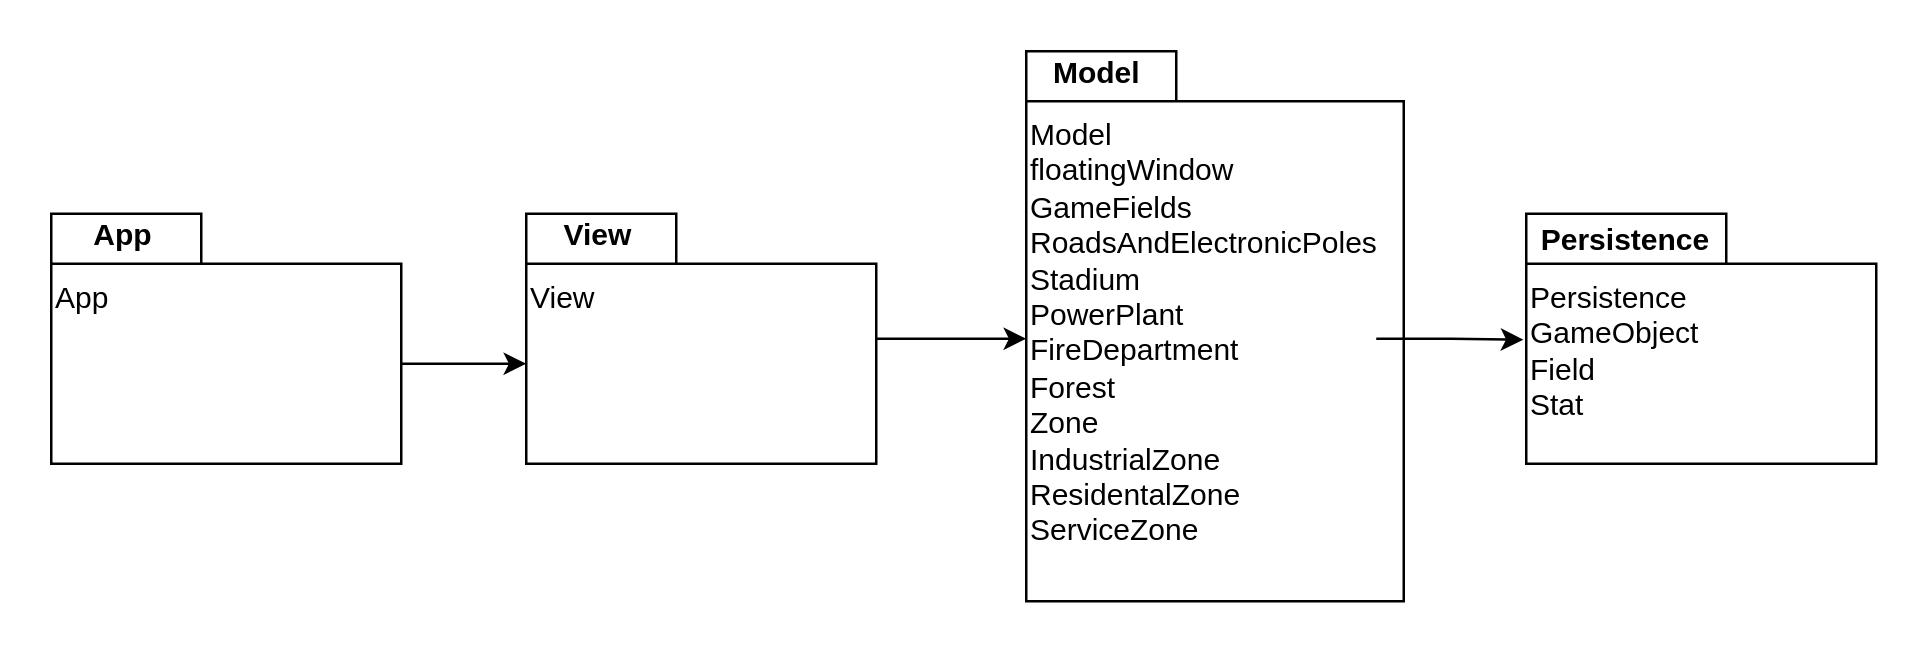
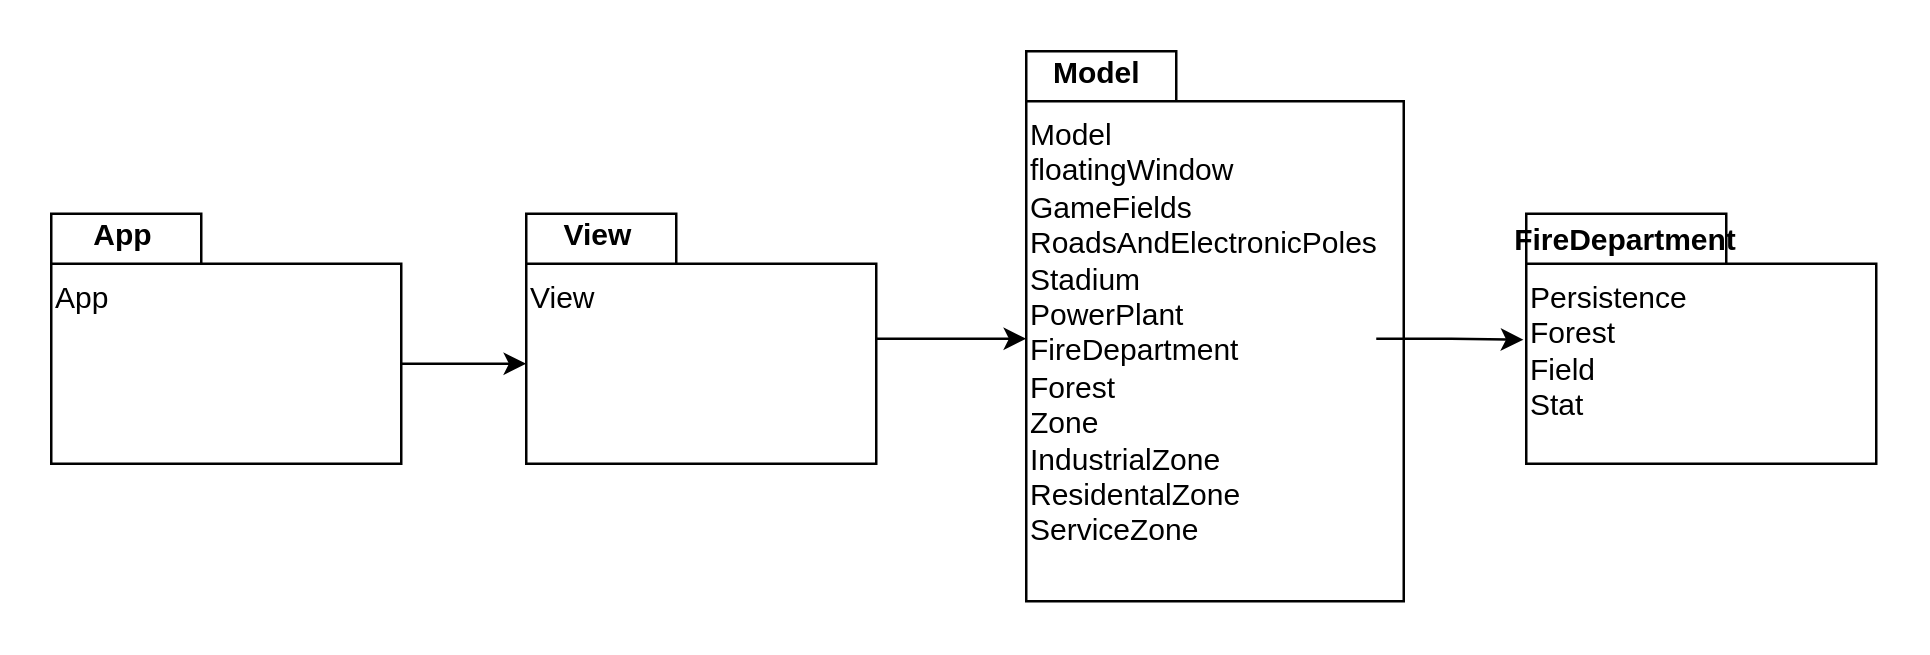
- <mxCell id="5" value="Persistence" style="shape=folder;fontStyle=1;spacingTop=10;tabWidth=80;tabHeight=20;tabPosition=left;html=1;whiteSpace=wrap;movableLabel=1;autosize=0;" parent="1" vertex="1"><mxGeometry x="610" y="85" width="140" height="100" as="geometry"><mxPoint x="-30" y="-44" as="offset" /></mxGeometry></mxCell>
+ <mxCell id="5" value="FireDepartment" style="shape=folder;fontStyle=1;spacingTop=10;tabWidth=80;tabHeight=20;tabPosition=left;html=1;whiteSpace=wrap;movableLabel=1;autosize=0;" parent="1" vertex="1"><mxGeometry x="610" y="85" width="140" height="100" as="geometry"><mxPoint x="-30" y="-44" as="offset" /></mxGeometry></mxCell>
- <mxCell id="8" value="&lt;div&gt;Persistence&lt;/div&gt;&lt;div&gt;GameObject&lt;/div&gt;&lt;div&gt;Field&lt;/div&gt;&lt;div&gt;Stat&lt;/div&gt;&lt;div&gt;&lt;br&gt;&lt;/div&gt;" style="text;html=1;strokeColor=none;fillColor=none;align=left;verticalAlign=top;whiteSpace=wrap;rounded=0;" parent="1" vertex="1"><mxGeometry x="610" y="105" width="140" height="80" as="geometry" /></mxCell>
+ <mxCell id="8" value="&lt;div&gt;Persistence&lt;/div&gt;&lt;div&gt;Forest&lt;/div&gt;&lt;div&gt;Field&lt;/div&gt;&lt;div&gt;Stat&lt;/div&gt;&lt;div&gt;&lt;br&gt;&lt;/div&gt;" style="text;html=1;strokeColor=none;fillColor=none;align=left;verticalAlign=top;whiteSpace=wrap;rounded=0;" parent="1" vertex="1"><mxGeometry x="610" y="105" width="140" height="80" as="geometry" /></mxCell>
